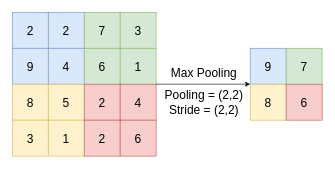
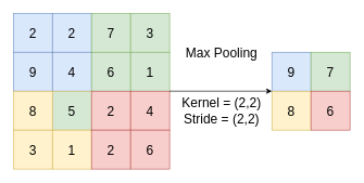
- <mxCell id="23" value="Max Pooling" style="text;html=1;strokeColor=none;fillColor=none;align=center;verticalAlign=middle;whiteSpace=wrap;rounded=0;fontSize=20;" vertex="1" parent="1"><mxGeometry x="270" y="110" width="140" height="20" as="geometry" /></mxCell>
+ <mxCell id="23" value="Max Pooling" style="text;html=1;strokeColor=none;fillColor=none;align=center;verticalAlign=middle;whiteSpace=wrap;rounded=0;fontSize=20;" vertex="1" parent="1"><mxGeometry x="270" y="70" width="140" height="20" as="geometry" /></mxCell>
- <mxCell id="11" value="5" style="rounded=0;whiteSpace=wrap;html=1;fillColor=#fff2cc;strokeColor=#d6b656;fontSize=20;" vertex="1" parent="1"><mxGeometry x="80" y="140" width="60" height="60" as="geometry" /></mxCell>
+ <mxCell id="11" value="5" style="rounded=0;whiteSpace=wrap;html=1;fillColor=#d5e8d4;strokeColor=#d6b656;fontSize=20;" vertex="1" parent="1"><mxGeometry x="80" y="140" width="60" height="60" as="geometry" /></mxCell>
- <mxCell id="24" value="Pooling = (2,2)&lt;br&gt;Stride = (2,2)" style="text;html=1;strokeColor=none;fillColor=none;align=center;verticalAlign=middle;whiteSpace=wrap;rounded=0;fontSize=20;" vertex="1" parent="1"><mxGeometry x="270" y="135" width="140" height="70" as="geometry" /></mxCell>
+ <mxCell id="24" value="Kernel = (2,2)&lt;br&gt;Stride = (2,2)" style="text;html=1;strokeColor=none;fillColor=none;align=center;verticalAlign=middle;whiteSpace=wrap;rounded=0;fontSize=20;" vertex="1" parent="1"><mxGeometry x="270" y="135" width="140" height="70" as="geometry" /></mxCell>
